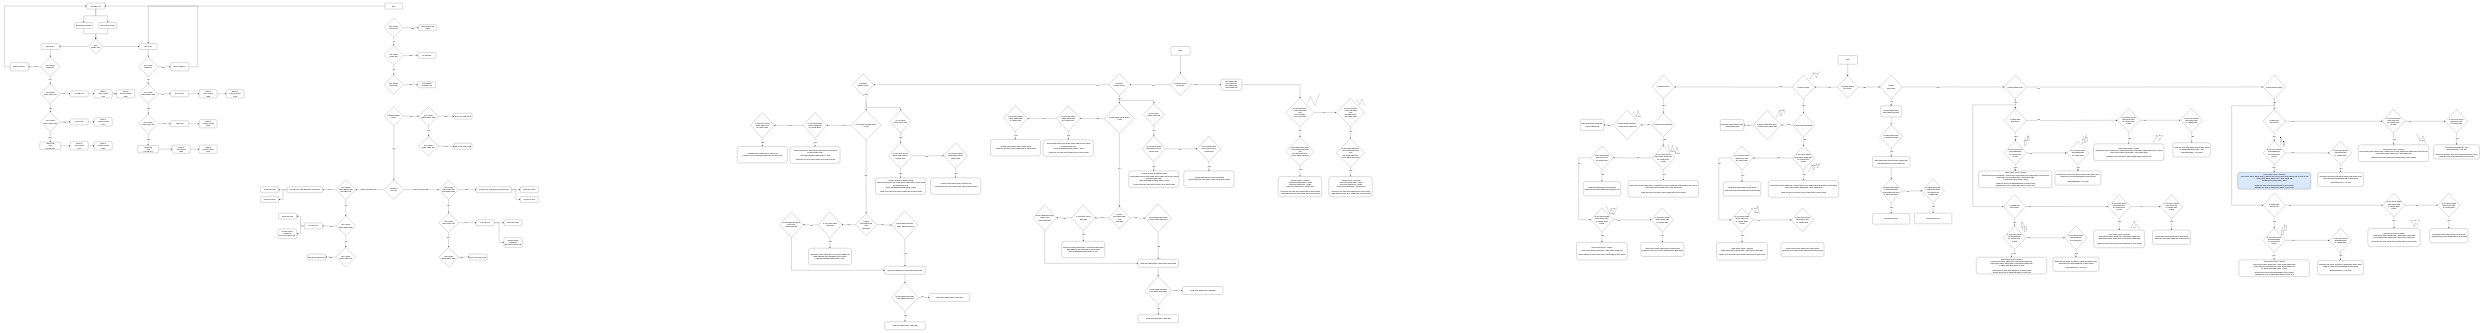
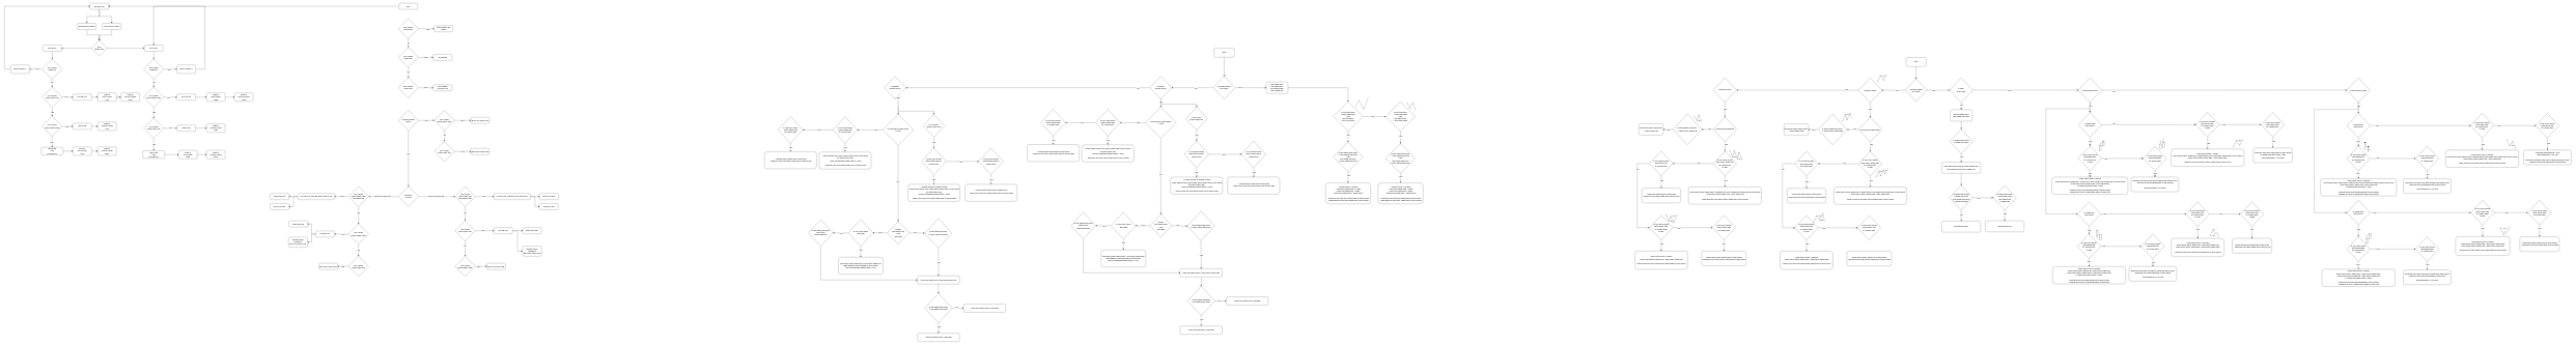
- <mxCell id="247" value="&lt;div&gt;- change latest major low to low break&lt;/div&gt;&lt;div&gt;- draw choch line from latest major low to price break&lt;br&gt;&lt;/div&gt;&lt;div&gt;&lt;br&gt;&lt;/div&gt;" style="rounded=1;whiteSpace=wrap;html=1;fontSize=12;glass=0;strokeWidth=1;shadow=0;" parent="1" vertex="1"><mxGeometry x="7890.2" y="1140" width="334.87" height="110" as="geometry" /></mxCell>
+ <mxCell id="247" value="&lt;div&gt;- change latest major low to low break&lt;/div&gt;&lt;div&gt;- draw choch line from latest major low to price bias&lt;br&gt;&lt;/div&gt;&lt;div&gt;&lt;br&gt;&lt;/div&gt;" style="rounded=1;whiteSpace=wrap;html=1;fontSize=12;glass=0;strokeWidth=1;shadow=0;" parent="1" vertex="1"><mxGeometry x="7890.2" y="1140" width="334.87" height="110" as="geometry" /></mxCell>
- <mxCell id="543" value="&lt;div&gt;-mark minor trend = bearish&lt;br&gt;&lt;/div&gt;&lt;div&gt;-mark latest minor swing high = highest price from range bias swing low to price break&lt;br&gt;&lt;/div&gt;&lt;div&gt;-mark latest minor swing low = bias swing low&lt;/div&gt;&lt;div&gt;-is swing low wick break = false&lt;/div&gt;&lt;div&gt;&lt;br&gt;&lt;/div&gt;&lt;div&gt;-draw bos line from wickSwingLow to price break&lt;br&gt;&lt;/div&gt;&lt;div&gt;-&lt;span style=&quot;background-color: initial;&quot;&gt;change line style of swing low object to bos style&lt;/span&gt;&lt;/div&gt;" style="rounded=1;whiteSpace=wrap;html=1;fontSize=12;glass=0;strokeWidth=1;shadow=0;fillColor=#dae8fc;" parent="1" vertex="1"><mxGeometry x="14922" y="1150" width="488.99" height="111.73" as="geometry" /></mxCell>
+ <mxCell id="543" value="&lt;div&gt;-mark minor trend = bearish&lt;br&gt;&lt;/div&gt;&lt;div&gt;-mark latest minor swing high = highest price from range bias swing low to price break&lt;br&gt;&lt;/div&gt;&lt;div&gt;-mark latest minor swing low = bias swing low&lt;/div&gt;&lt;div&gt;-is swing low wick break = false&lt;/div&gt;&lt;div&gt;&lt;br&gt;&lt;/div&gt;&lt;div&gt;-draw bos line from wickSwingLow to price break&lt;br&gt;&lt;/div&gt;&lt;div&gt;-&lt;span style=&quot;background-color: initial;&quot;&gt;change line style of swing low object to bos style&lt;/span&gt;&lt;/div&gt;" style="rounded=1;whiteSpace=wrap;html=1;fontSize=12;glass=0;strokeWidth=1;shadow=0;" parent="1" vertex="1"><mxGeometry x="14922" y="1150" width="488.99" height="111.73" as="geometry" /></mxCell>
- <mxCell id="591" value="&lt;div&gt;&lt;div&gt;-mark minor trend = bearish&lt;br&gt;&lt;/div&gt;&lt;div&gt;-mark latest minor swing low = bias minor swing low&lt;/div&gt;&lt;div&gt;-mark latest minor swing high = bias minor swing high&lt;/div&gt;&lt;/div&gt;&lt;div&gt;-is swing high wick break = false&lt;/div&gt;&lt;div&gt;&lt;br&gt;&lt;/div&gt;&lt;div&gt;-draw bos line from wickSwingLow to price break&lt;br&gt;&lt;/div&gt;&lt;div&gt;- change line style of swing low object to bos style&lt;/div&gt;" style="rounded=1;whiteSpace=wrap;html=1;fontSize=12;glass=0;strokeWidth=1;shadow=0;" parent="1" vertex="1"><mxGeometry x="13178" y="1716.09" width="470" height="111.73" as="geometry" /></mxCell>
+ <mxCell id="591" value="&lt;div&gt;&lt;div&gt;-mark minor trend = bearish&lt;br&gt;&lt;/div&gt;&lt;div&gt;-mark latest minor swing low = bias minor swing low&lt;/div&gt;&lt;div&gt;-mark latest minor swing high = bias minor swing high&lt;/div&gt;&lt;/div&gt;&lt;div&gt;-is swing high wick break = false&lt;/div&gt;&lt;div&gt;&lt;br&gt;&lt;/div&gt;&lt;div&gt;-draw bos line from wickSwingLow to price break&lt;br&gt;&lt;/div&gt;&lt;div&gt;- change line style of swing low object to bos style&lt;/div&gt;" style="rounded=1;whiteSpace=wrap;html=1;fontSize=12;glass=0;strokeWidth=1;shadow=0;" parent="1" vertex="1"><mxGeometry x="13198" y="1716.09" width="470" height="111.73" as="geometry" /></mxCell>
